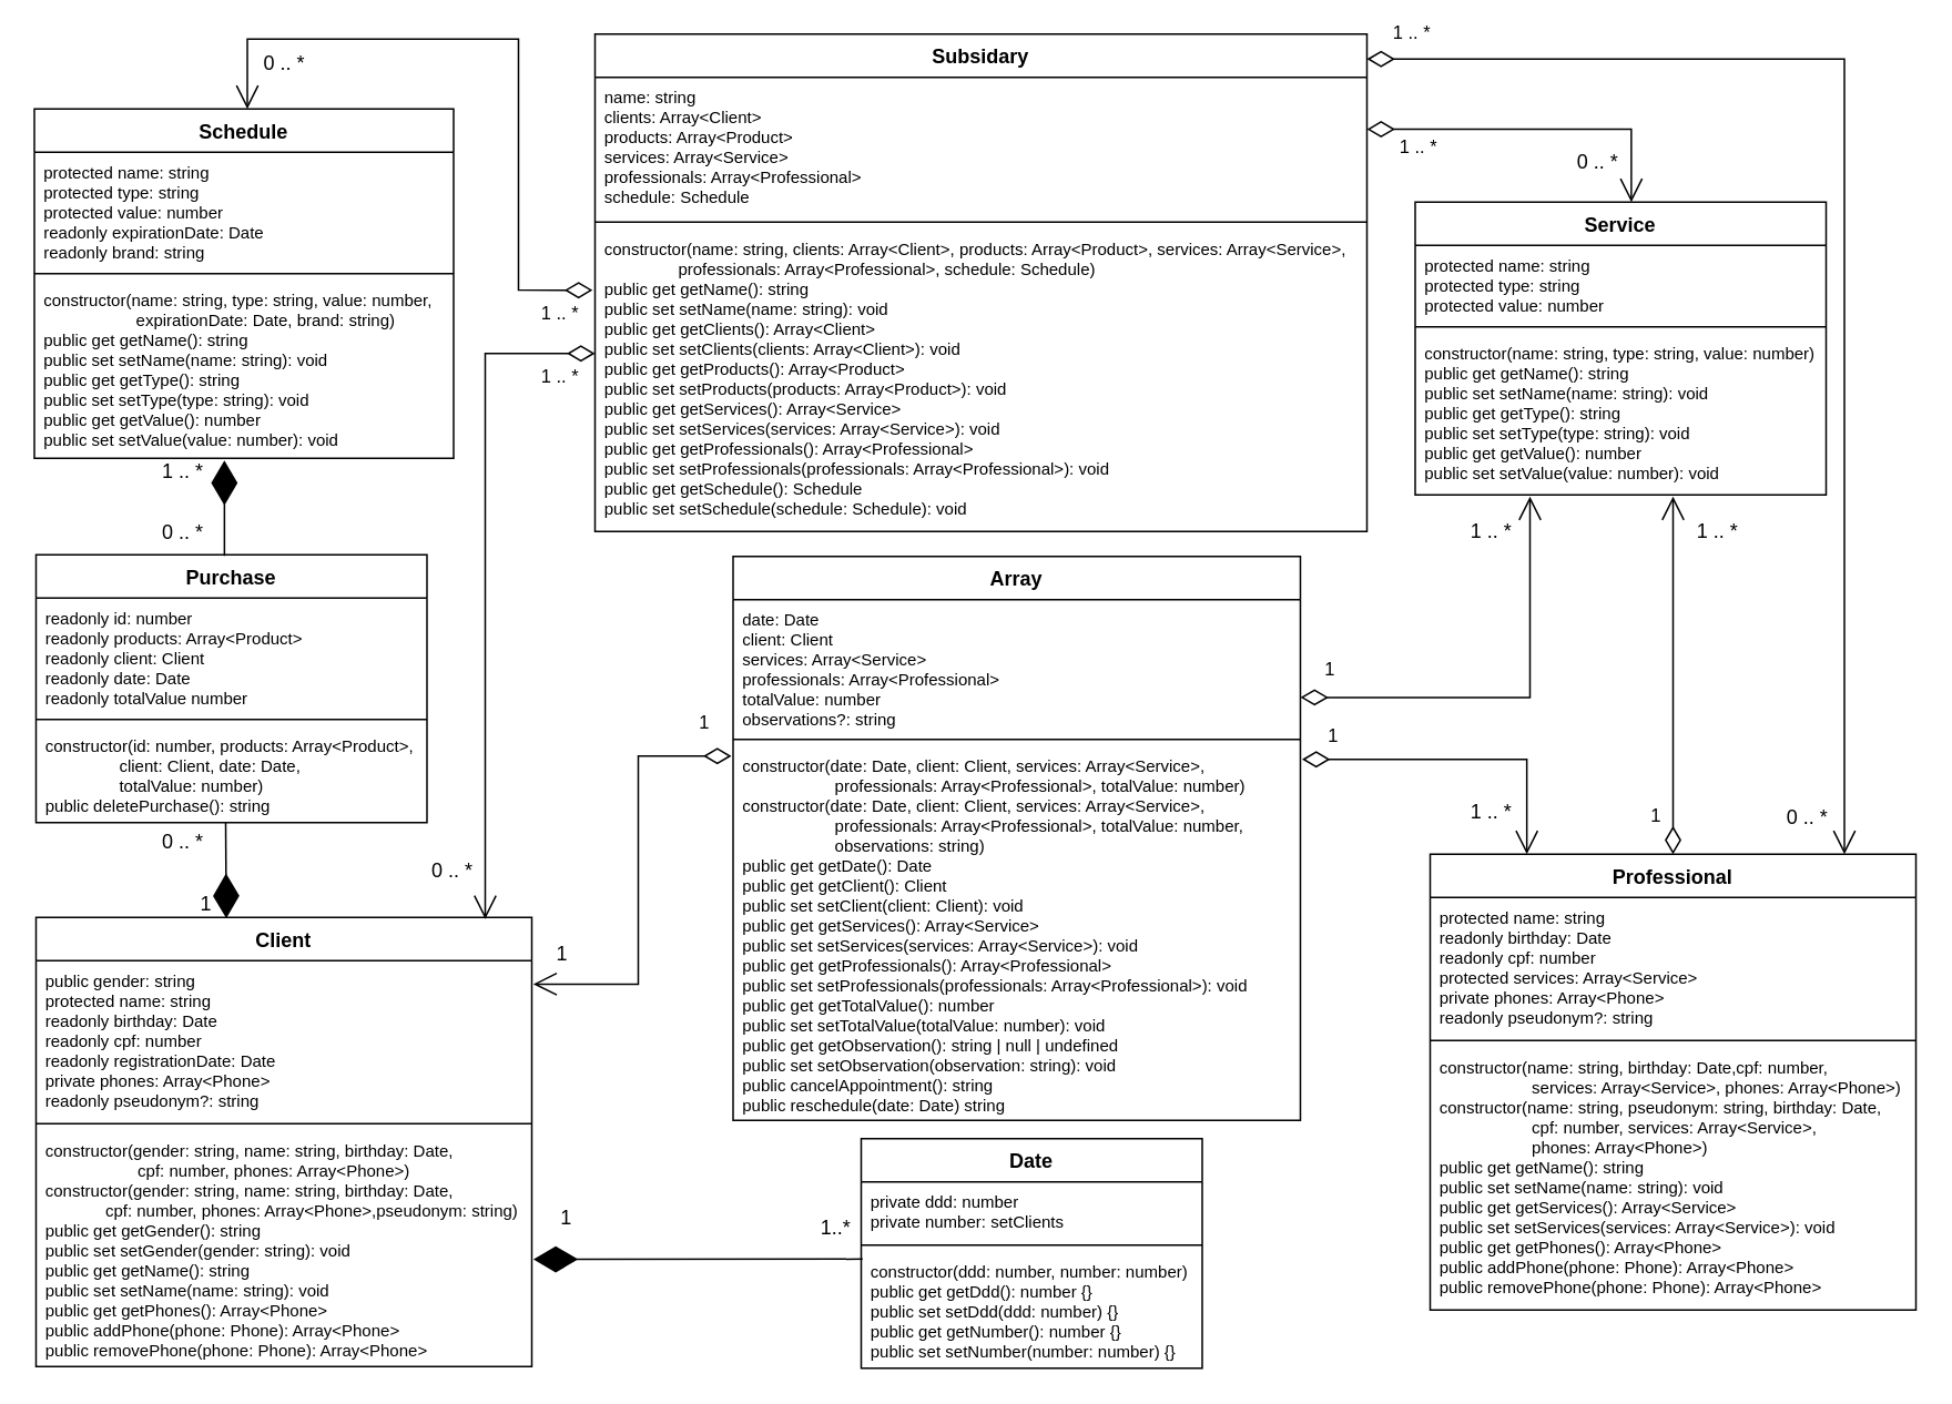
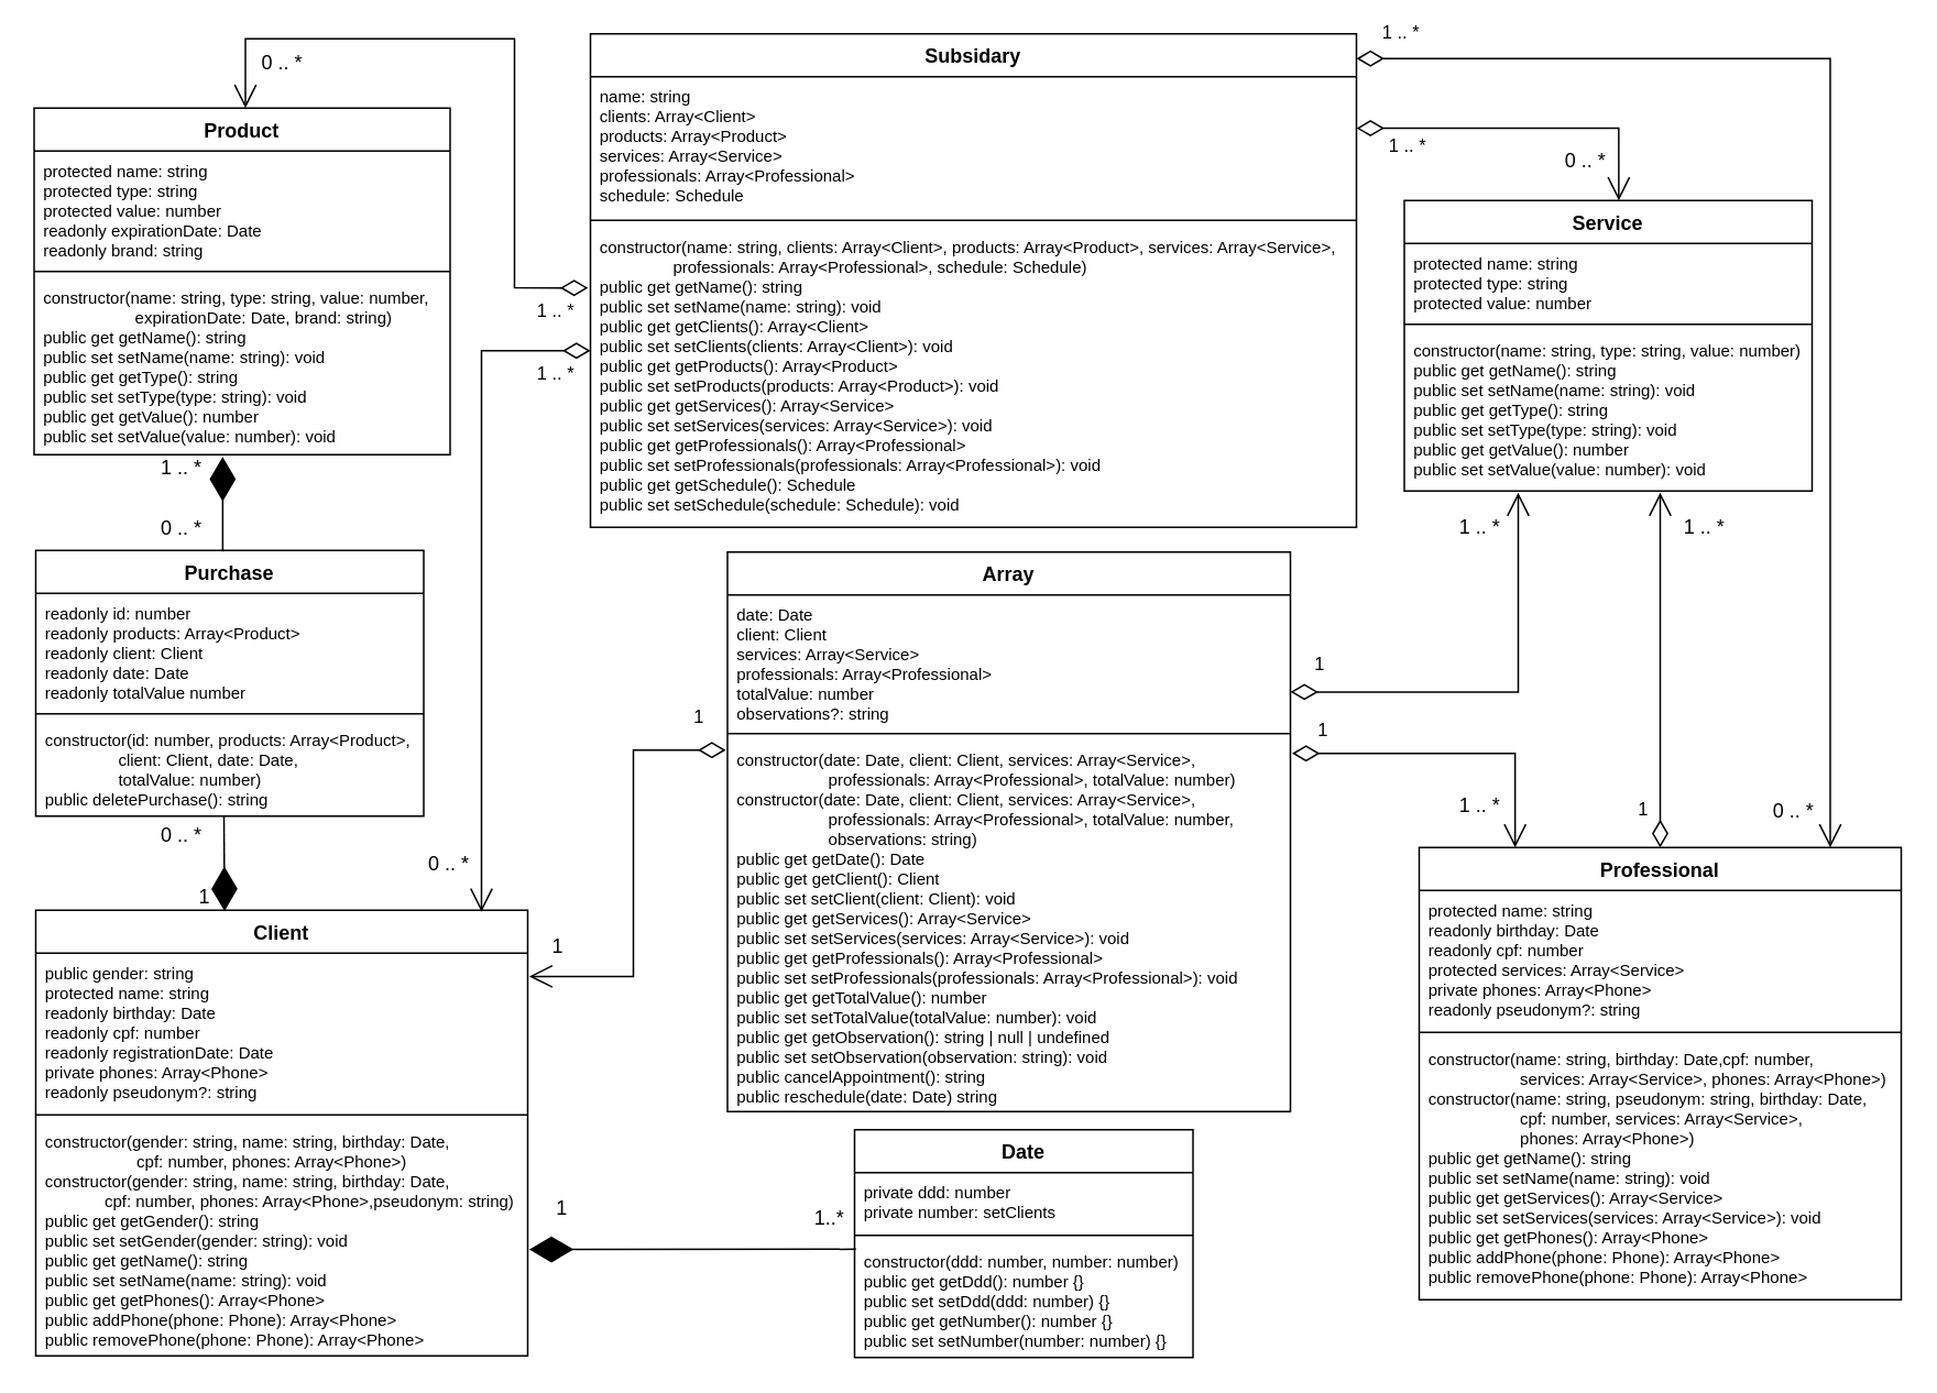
- <mxCell id="11" value="Schedule" style="swimlane;fontStyle=1;align=center;verticalAlign=top;childLayout=stackLayout;horizontal=1;startSize=26;horizontalStack=0;resizeParent=1;resizeParentMax=0;resizeLast=0;collapsible=1;marginBottom=0;" parent="1" vertex="1"><mxGeometry x="20" y="65" width="252" height="210" as="geometry" /></mxCell>
+ <mxCell id="11" value="Product" style="swimlane;fontStyle=1;align=center;verticalAlign=top;childLayout=stackLayout;horizontal=1;startSize=26;horizontalStack=0;resizeParent=1;resizeParentMax=0;resizeLast=0;collapsible=1;marginBottom=0;" parent="1" vertex="1"><mxGeometry x="20" y="65" width="252" height="210" as="geometry" /></mxCell>
